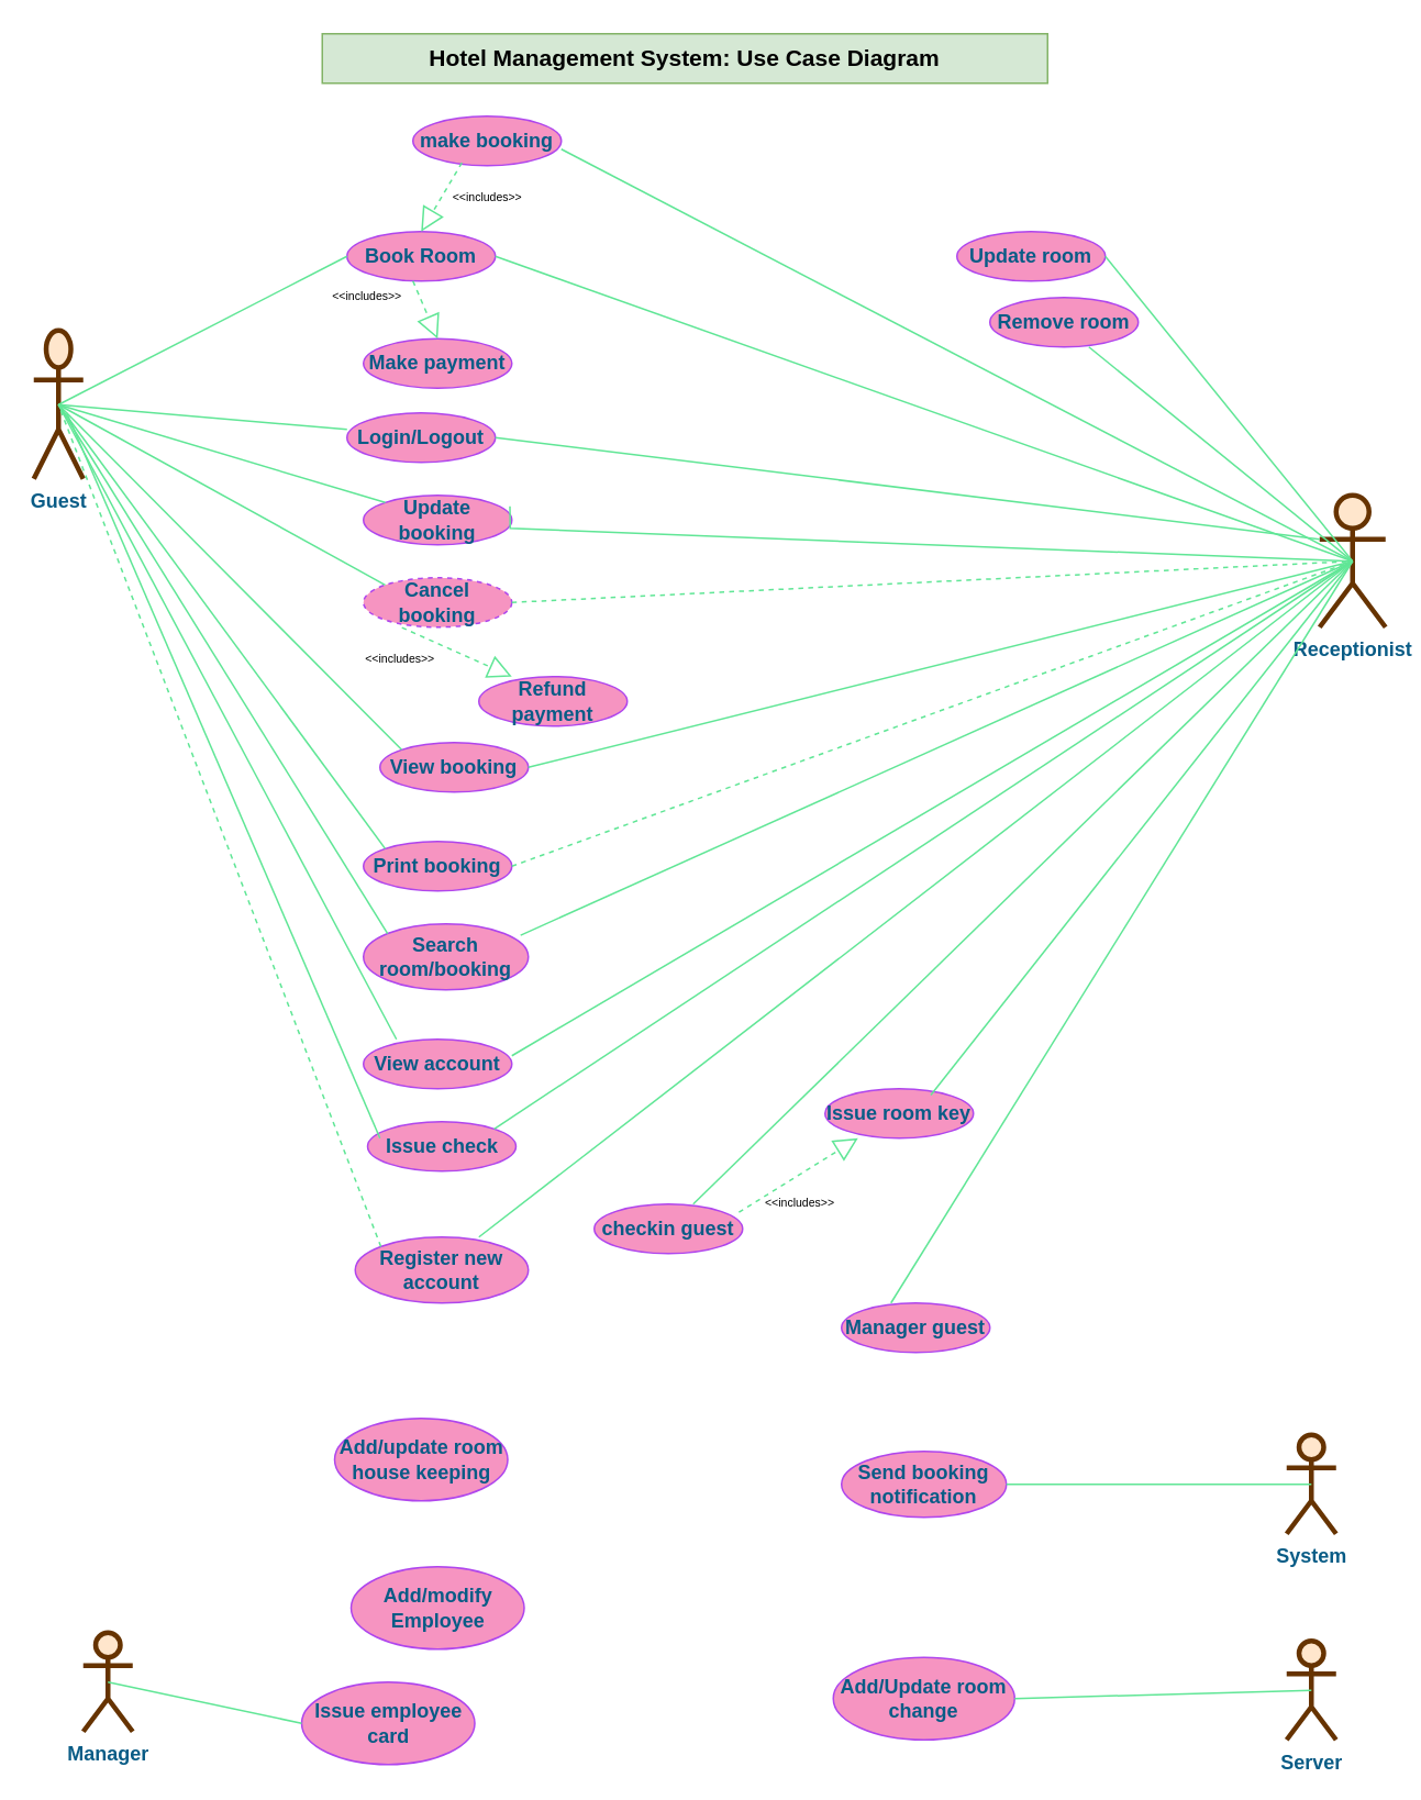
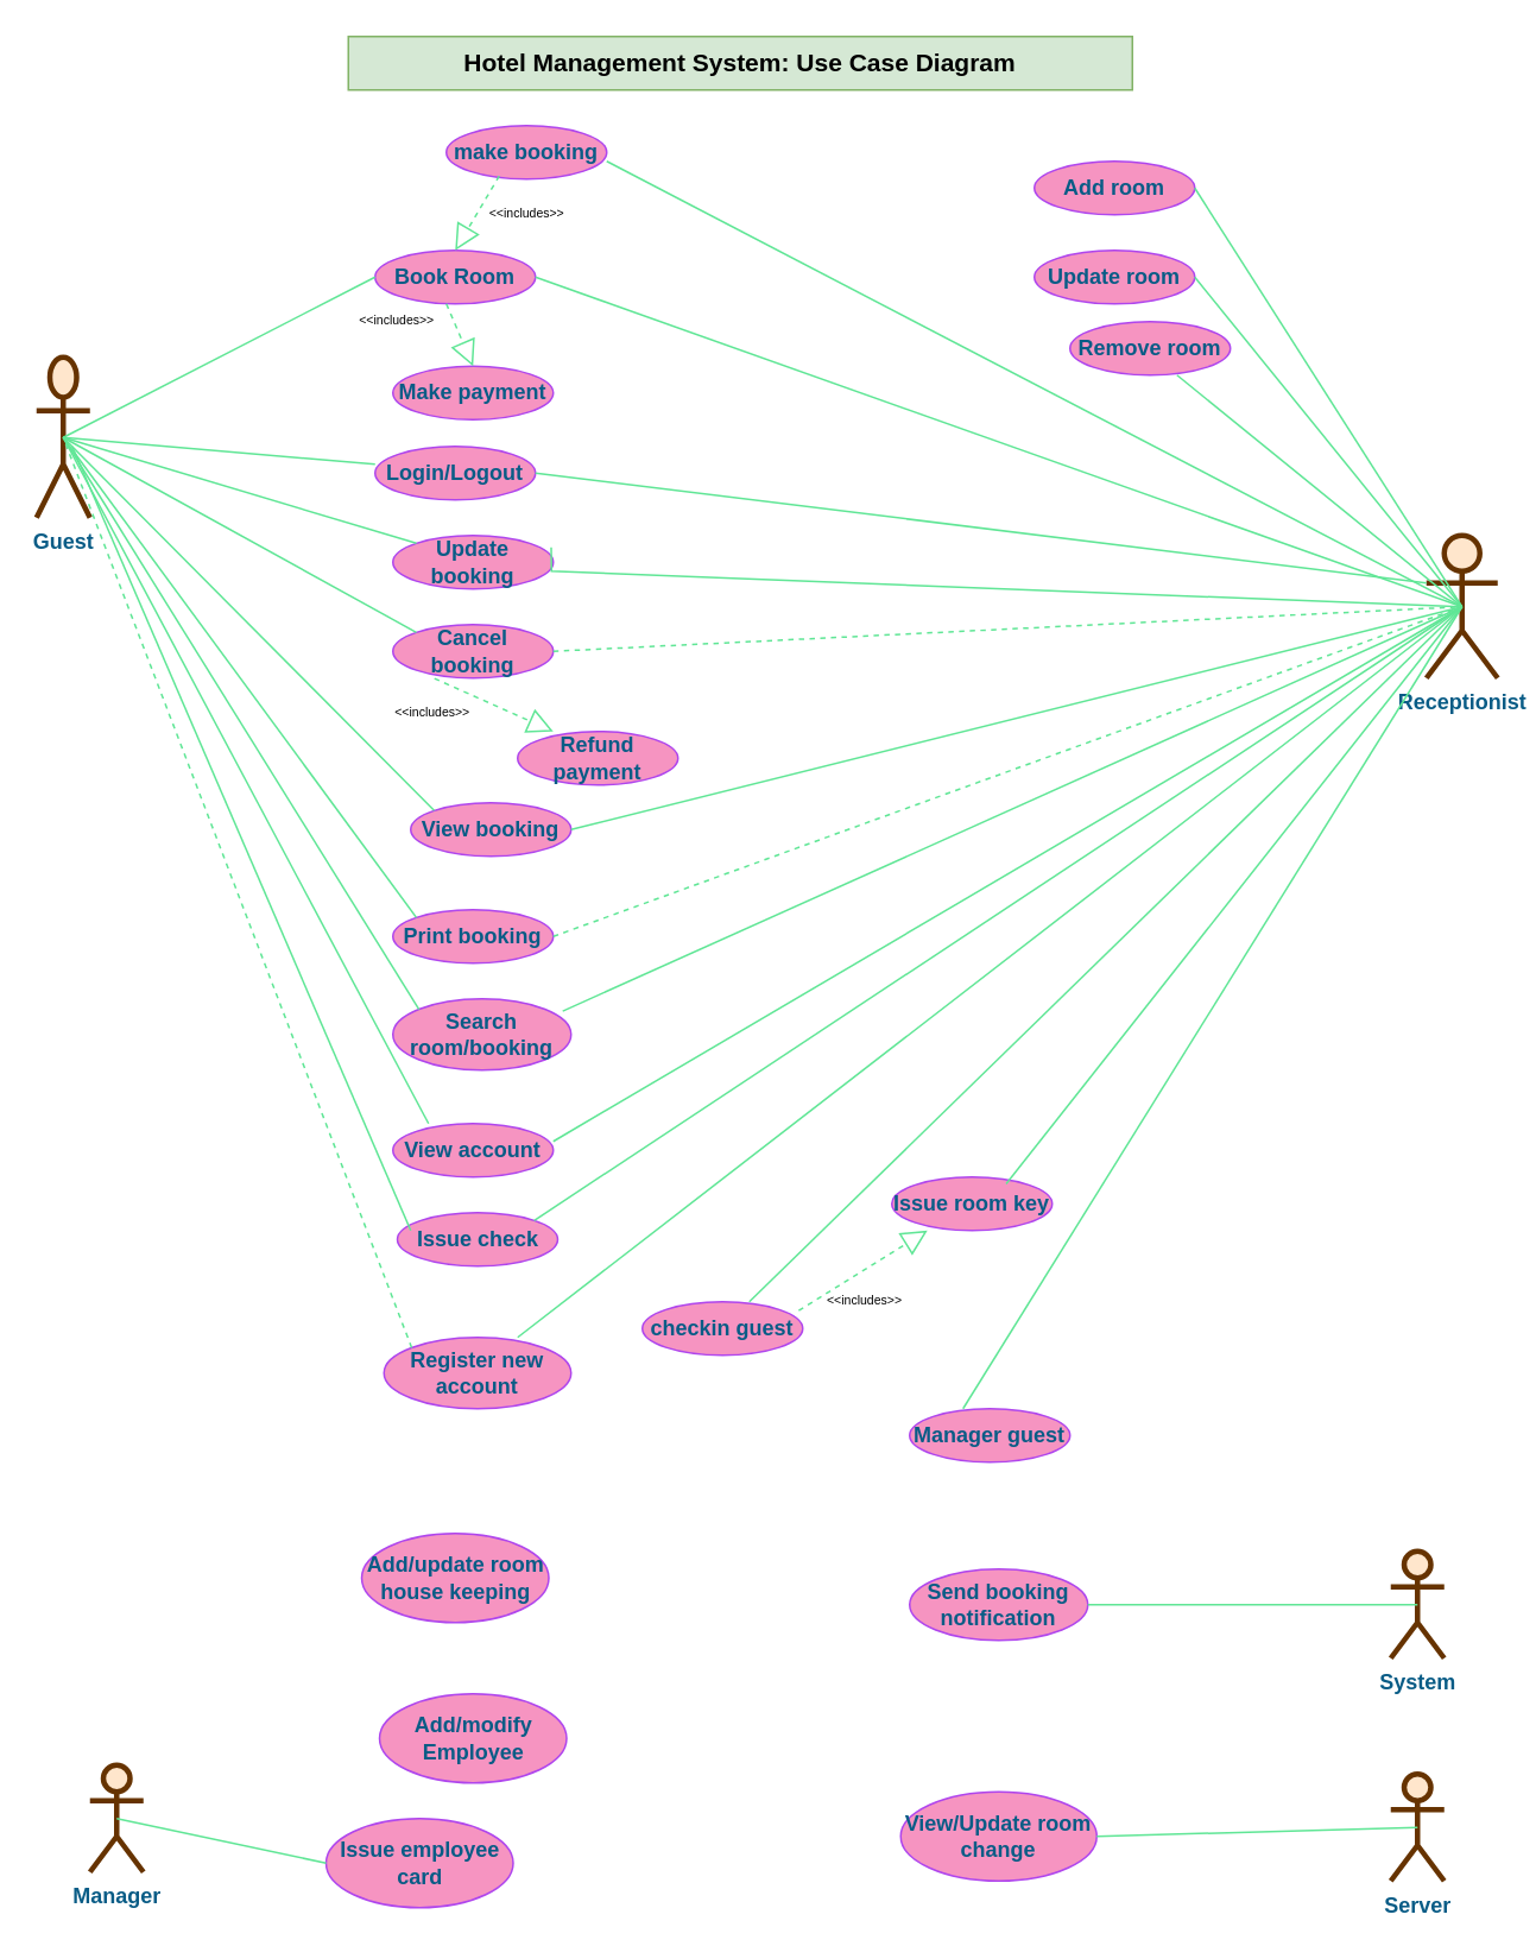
+ <mxCell id="9" value="Add room" style="ellipse;whiteSpace=wrap;html=1;fillColor=#F694C1;strokeColor=#AF45ED;fontColor=#095C86;fontStyle=1" parent="1" vertex="1"><mxGeometry x="580" y="90" width="90" height="30" as="geometry" /></mxCell>
+ <mxCell id="65" value="" style="endArrow=none;html=1;rounded=0;strokeColor=#60E696;fontColor=#095C86;fillColor=#F694C1;exitX=1;exitY=0.5;exitDx=0;exitDy=0;entryX=0.5;entryY=0.5;entryDx=0;entryDy=0;entryPerimeter=0;" parent="1" source="9" target="3" edge="1"><mxGeometry width="50" height="50" relative="1" as="geometry"><mxPoint x="680" y="165" as="sourcePoint" /><mxPoint x="830" y="350" as="targetPoint" /></mxGeometry></mxCell>
- <mxCell id="15" value="Cancel booking" style="ellipse;whiteSpace=wrap;html=1;fillColor=#F694C1;strokeColor=#AF45ED;fontColor=#095C86;fontStyle=1;dashed=1;" parent="1" vertex="1"><mxGeometry x="220" y="350" width="90" height="30" as="geometry" /></mxCell>
+ <mxCell id="15" value="Cancel booking" style="ellipse;whiteSpace=wrap;html=1;fillColor=#F694C1;strokeColor=#AF45ED;fontColor=#095C86;fontStyle=1" parent="1" vertex="1"><mxGeometry x="220" y="350" width="90" height="30" as="geometry" /></mxCell>
- <mxCell id="29" value="Add/Update room change" style="ellipse;whiteSpace=wrap;html=1;fillColor=#F694C1;strokeColor=#AF45ED;fontColor=#095C86;fontStyle=1" parent="1" vertex="1"><mxGeometry x="505" y="1005" width="110" height="50" as="geometry" /></mxCell>
+ <mxCell id="29" value="View/Update room change" style="ellipse;whiteSpace=wrap;html=1;fillColor=#F694C1;strokeColor=#AF45ED;fontColor=#095C86;fontStyle=1" parent="1" vertex="1"><mxGeometry x="505" y="1005" width="110" height="50" as="geometry" /></mxCell>
